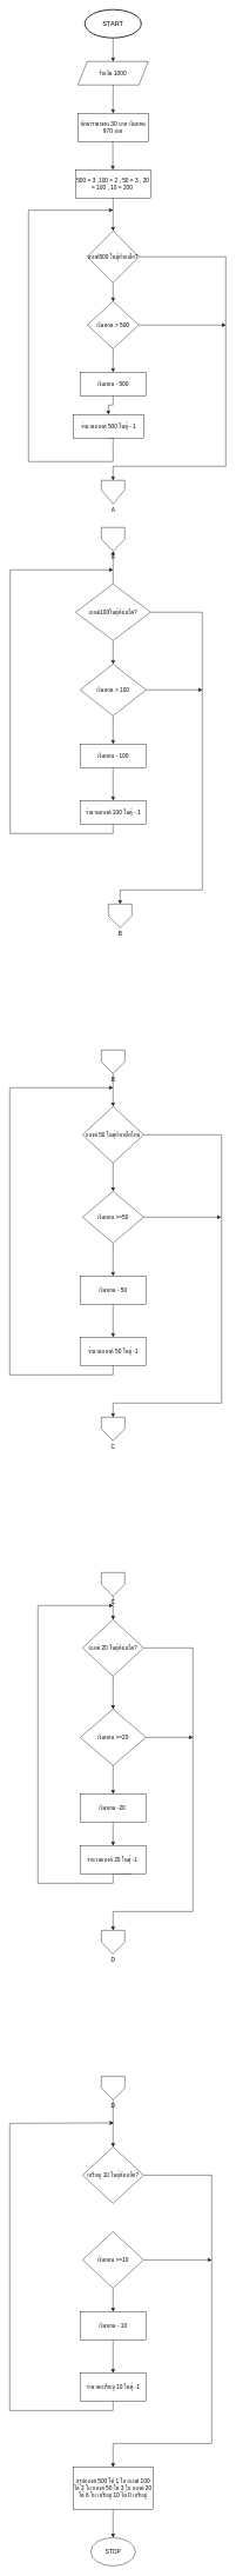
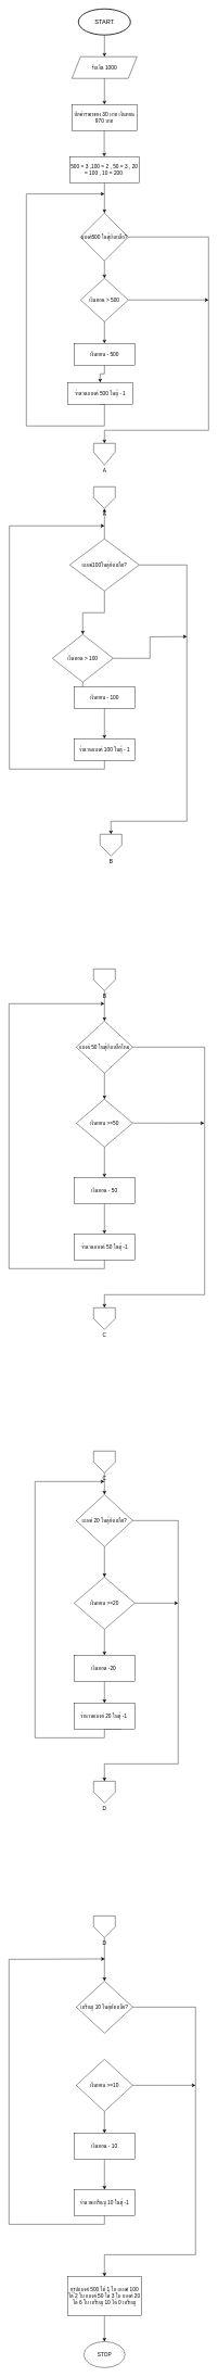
- <mxCell id="28" value="เงินทอน &amp;gt; 100" style="rhombus;whiteSpace=wrap;html=1;" vertex="1" parent="1"><mxGeometry x="170" y="1410" width="140" height="110" as="geometry" /></mxCell>
+ <mxCell id="28" value="เงินทอน &amp;gt; 100" style="rhombus;whiteSpace=wrap;html=1;" vertex="1" parent="1"><mxGeometry x="120" y="1460" width="140" height="110" as="geometry" /></mxCell>
